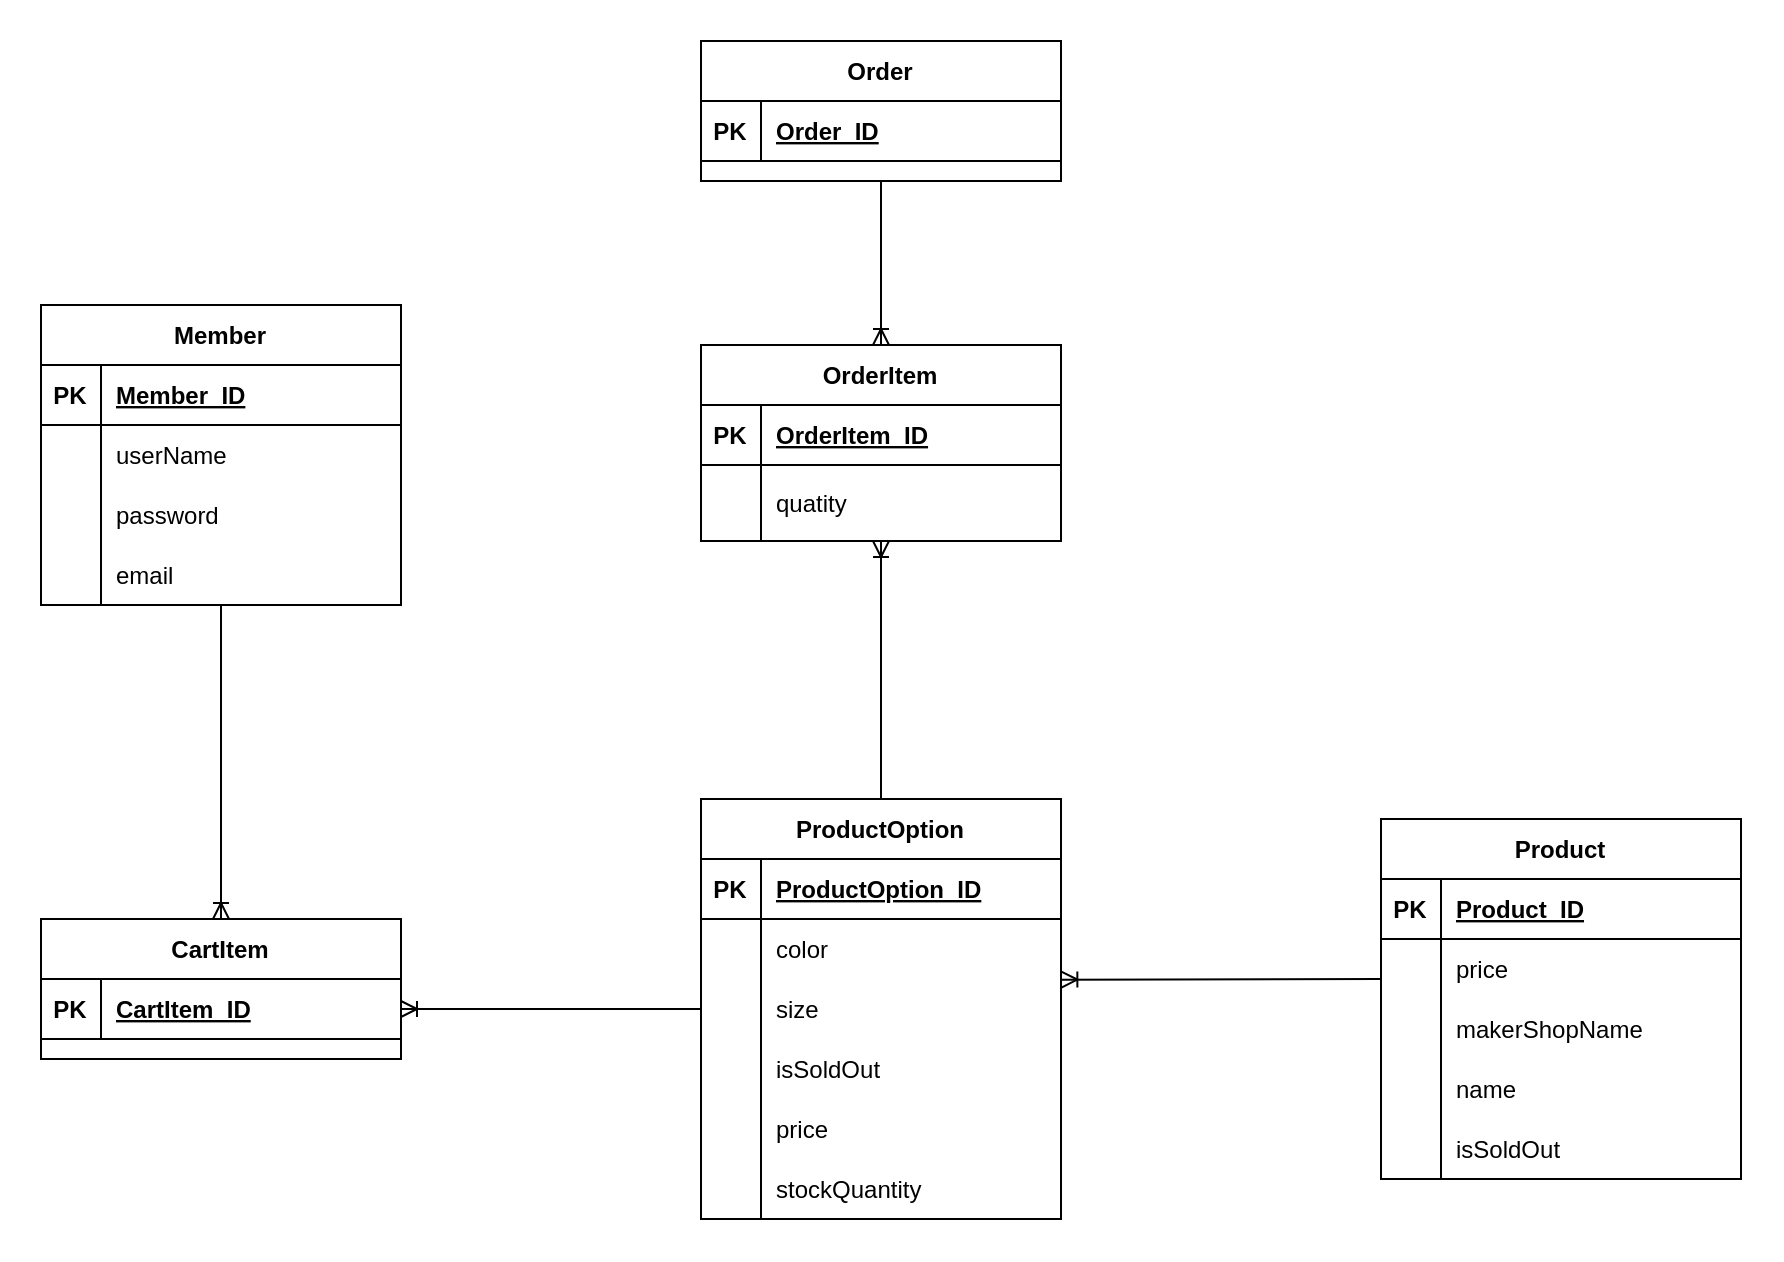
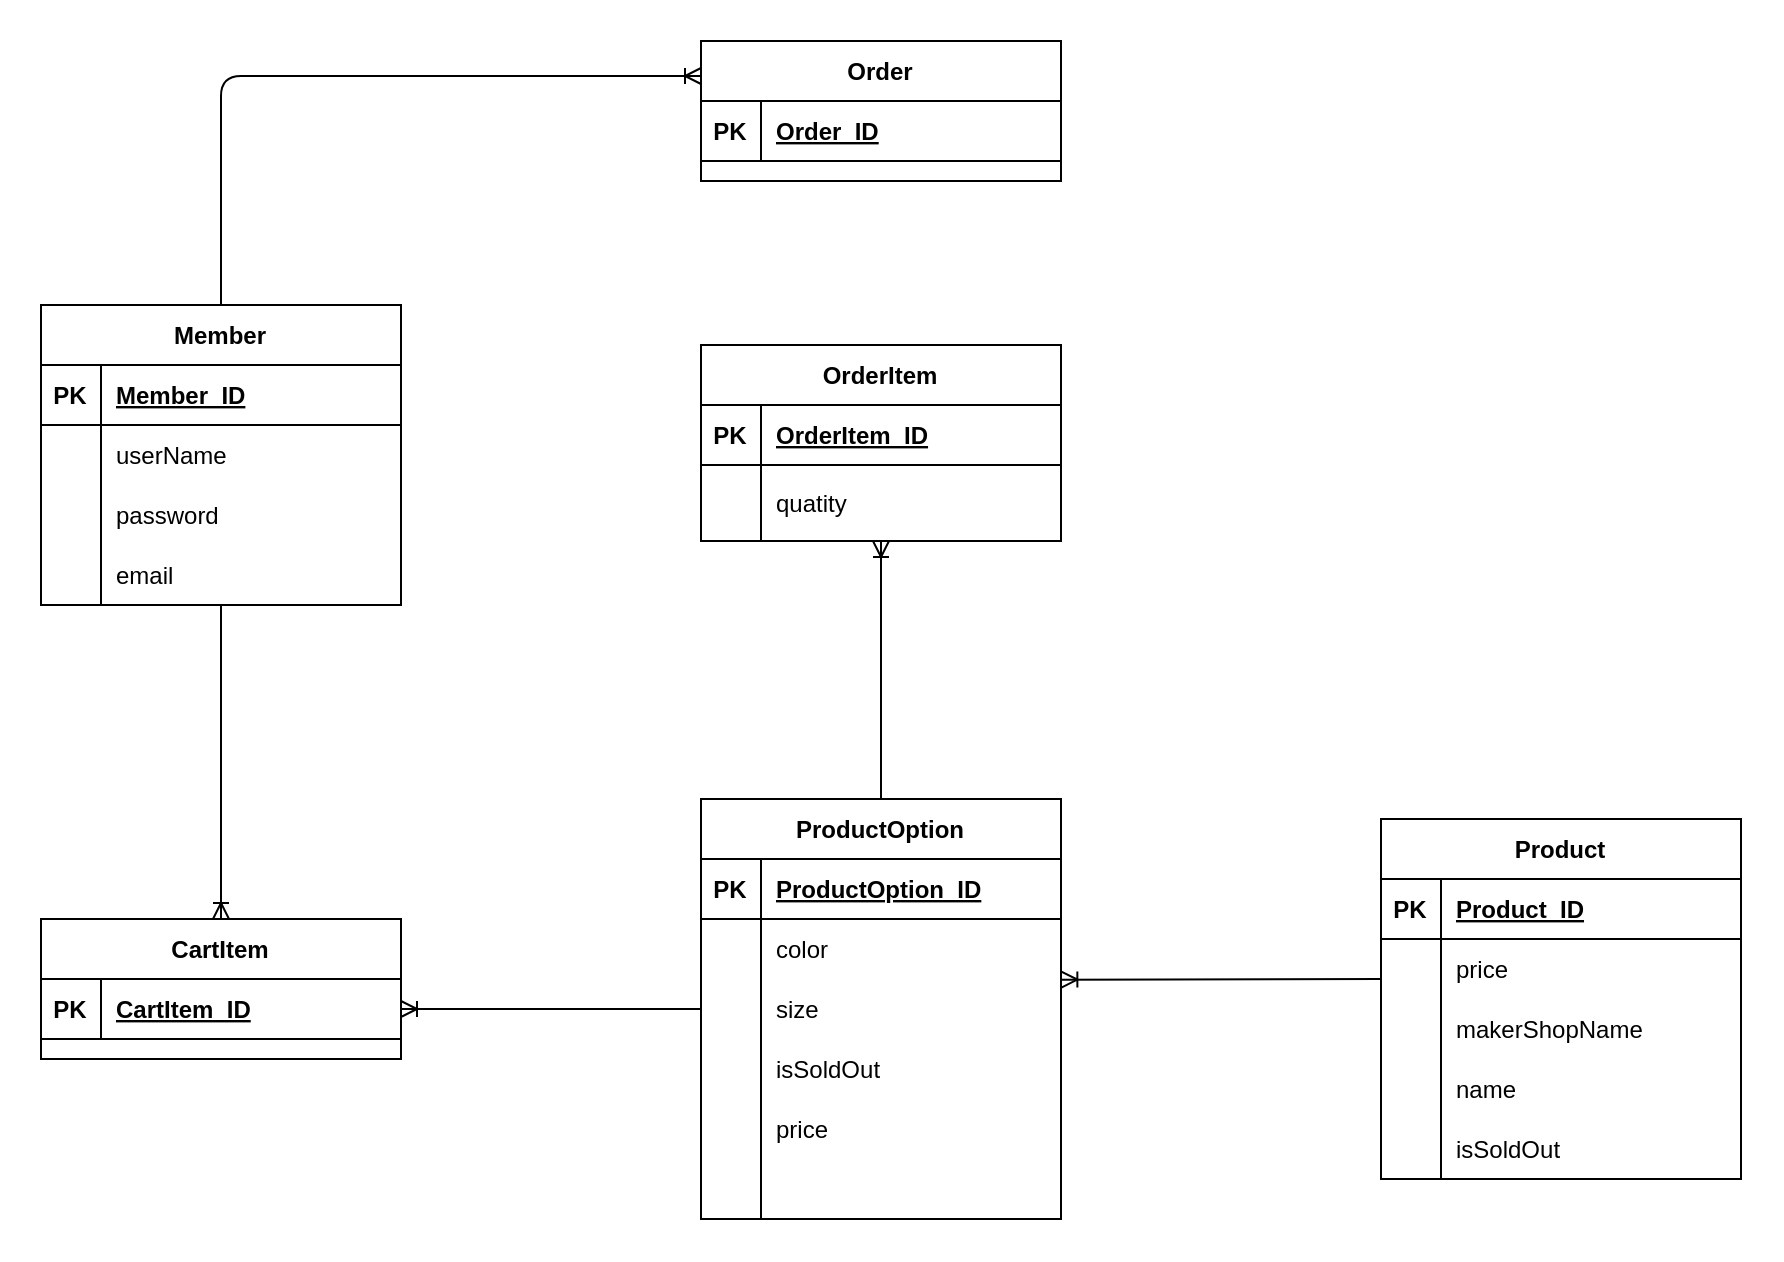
+ <mxCell id="64" value="" style="fontSize=12;html=1;endArrow=ERoneToMany;edgeStyle=orthogonalEdgeStyle;exitX=0.5;exitY=0;exitDx=0;exitDy=0;entryX=0;entryY=0.25;entryDx=0;entryDy=0;" edge="1" parent="1" source="2" target="15"><mxGeometry width="100" height="100" relative="1" as="geometry"><mxPoint x="120" y="312" as="sourcePoint" /><mxPoint x="120" y="469" as="targetPoint" /></mxGeometry></mxCell>
- <mxCell id="65" value="" style="fontSize=12;html=1;endArrow=ERoneToMany;exitX=0.5;exitY=1;exitDx=0;exitDy=0;entryX=0.5;entryY=0;entryDx=0;entryDy=0;" edge="1" parent="1" source="15" target="54"><mxGeometry width="100" height="100" relative="1" as="geometry"><mxPoint x="120" y="162" as="sourcePoint" /><mxPoint x="360" y="47.5" as="targetPoint" /></mxGeometry></mxCell>
- <mxCell id="48" value="stockQuantity" style="shape=partialRectangle;connectable=0;fillColor=none;top=0;left=0;bottom=0;right=0;align=left;spacingLeft=6;overflow=hidden;" vertex="1" parent="1"><mxGeometry x="380" y="579" width="150" height="30" as="geometry"><mxRectangle width="150" height="30" as="alternateBounds" /></mxGeometry></mxCell>
